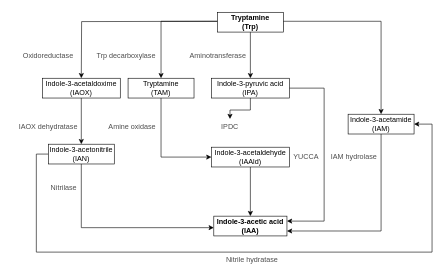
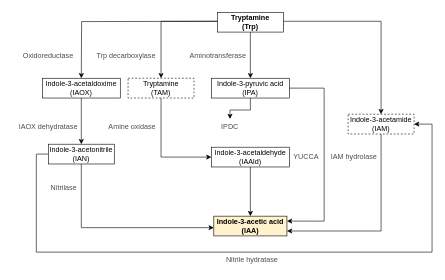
- <mxCell id="18" value="Tryptamine&lt;br&gt;(TAM)" style="rounded=0;whiteSpace=wrap;html=1;" parent="1" vertex="1"><mxGeometry x="213" y="130" width="110" height="33" as="geometry" /></mxCell>
+ <mxCell id="18" value="Tryptamine&lt;br&gt;(TAM)" style="rounded=0;whiteSpace=wrap;html=1;dashed=1;" parent="1" vertex="1"><mxGeometry x="213" y="130" width="110" height="33" as="geometry" /></mxCell>
- <mxCell id="11" value="Indole-3-acetamide&lt;br&gt;(IAM)" style="rounded=0;whiteSpace=wrap;html=1;" parent="1" vertex="1"><mxGeometry x="580" y="190" width="110" height="33" as="geometry" /></mxCell>
+ <mxCell id="11" value="Indole-3-acetamide&lt;br&gt;(IAM)" style="rounded=0;whiteSpace=wrap;html=1;dashed=1;" parent="1" vertex="1"><mxGeometry x="580" y="190" width="110" height="33" as="geometry" /></mxCell>
- <mxCell id="7" value="&lt;b&gt;Indole-3-acetic acid&lt;br&gt;(IAA)&lt;/b&gt;" style="rounded=0;whiteSpace=wrap;html=1;" parent="1" vertex="1"><mxGeometry x="356" y="360" width="122" height="33" as="geometry" /></mxCell>
+ <mxCell id="7" value="&lt;b&gt;Indole-3-acetic acid&lt;br&gt;(IAA)&lt;/b&gt;" style="rounded=0;whiteSpace=wrap;html=1;fillColor=#fff2cc;" parent="1" vertex="1"><mxGeometry x="356" y="360" width="122" height="33" as="geometry" /></mxCell>
